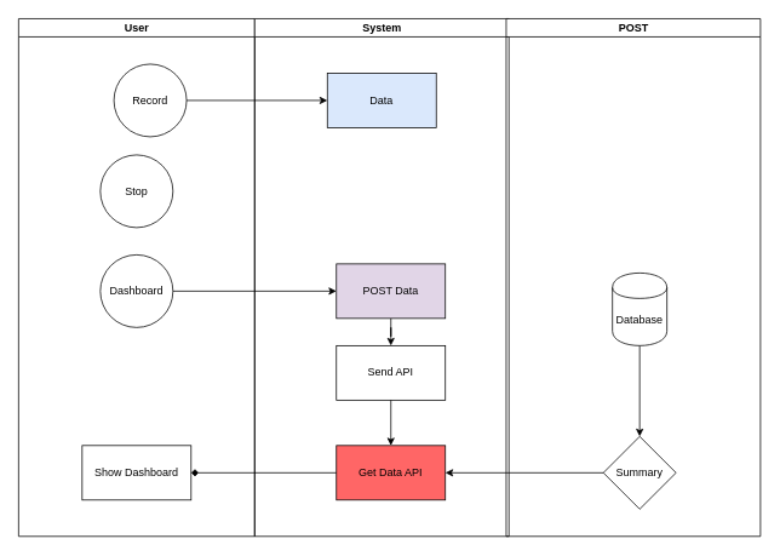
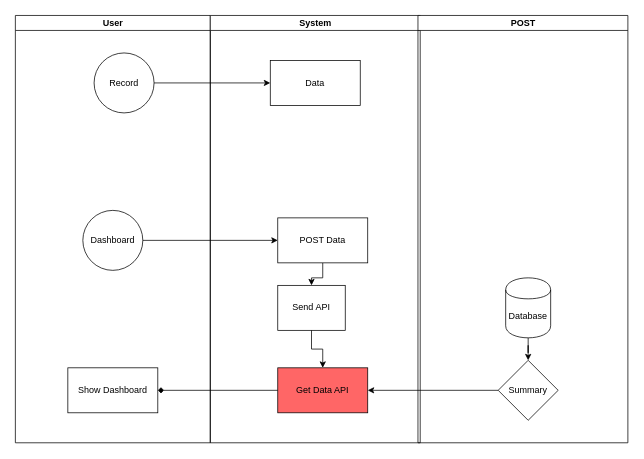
- <mxCell id="8" value="Data" style="rounded=0;whiteSpace=wrap;html=1;fillColor=#dae8fc;" parent="7" vertex="1"><mxGeometry x="80" y="60" width="120" height="60" as="geometry" /></mxCell>
+ <mxCell id="8" value="Data" style="rounded=0;whiteSpace=wrap;html=1;" parent="7" vertex="1"><mxGeometry x="80" y="60" width="120" height="60" as="geometry" /></mxCell>
- <mxCell id="4" value="Stop" style="ellipse;whiteSpace=wrap;html=1;aspect=fixed;" parent="2" vertex="1"><mxGeometry x="90" y="150" width="80" height="80" as="geometry" /></mxCell>
- <mxCell id="10" value="POST Data" style="rounded=0;whiteSpace=wrap;html=1;fillColor=#e1d5e7;" parent="7" vertex="1"><mxGeometry x="90" y="270" width="120" height="60" as="geometry" /></mxCell>
+ <mxCell id="10" value="POST Data" style="rounded=0;whiteSpace=wrap;html=1;" parent="7" vertex="1"><mxGeometry x="90" y="270" width="120" height="60" as="geometry" /></mxCell>
- <mxCell id="17" value="Database" style="shape=cylinder;whiteSpace=wrap;html=1;boundedLbl=1;backgroundOutline=1;" parent="15" vertex="1"><mxGeometry x="117" y="280" width="60" height="80" as="geometry" /></mxCell>
+ <mxCell id="17" value="Database" style="shape=cylinder;whiteSpace=wrap;html=1;boundedLbl=1;backgroundOutline=1;" parent="15" vertex="1"><mxGeometry x="117" y="350" width="60" height="80" as="geometry" /></mxCell>
- <mxCell id="11" value="Send API" style="rounded=0;whiteSpace=wrap;html=1;" parent="7" vertex="1"><mxGeometry x="90" y="360" width="120" height="60" as="geometry" /></mxCell>
+ <mxCell id="11" value="Send API" style="rounded=0;whiteSpace=wrap;html=1;" parent="7" vertex="1"><mxGeometry x="90" y="360" width="90" height="60" as="geometry" /></mxCell>
